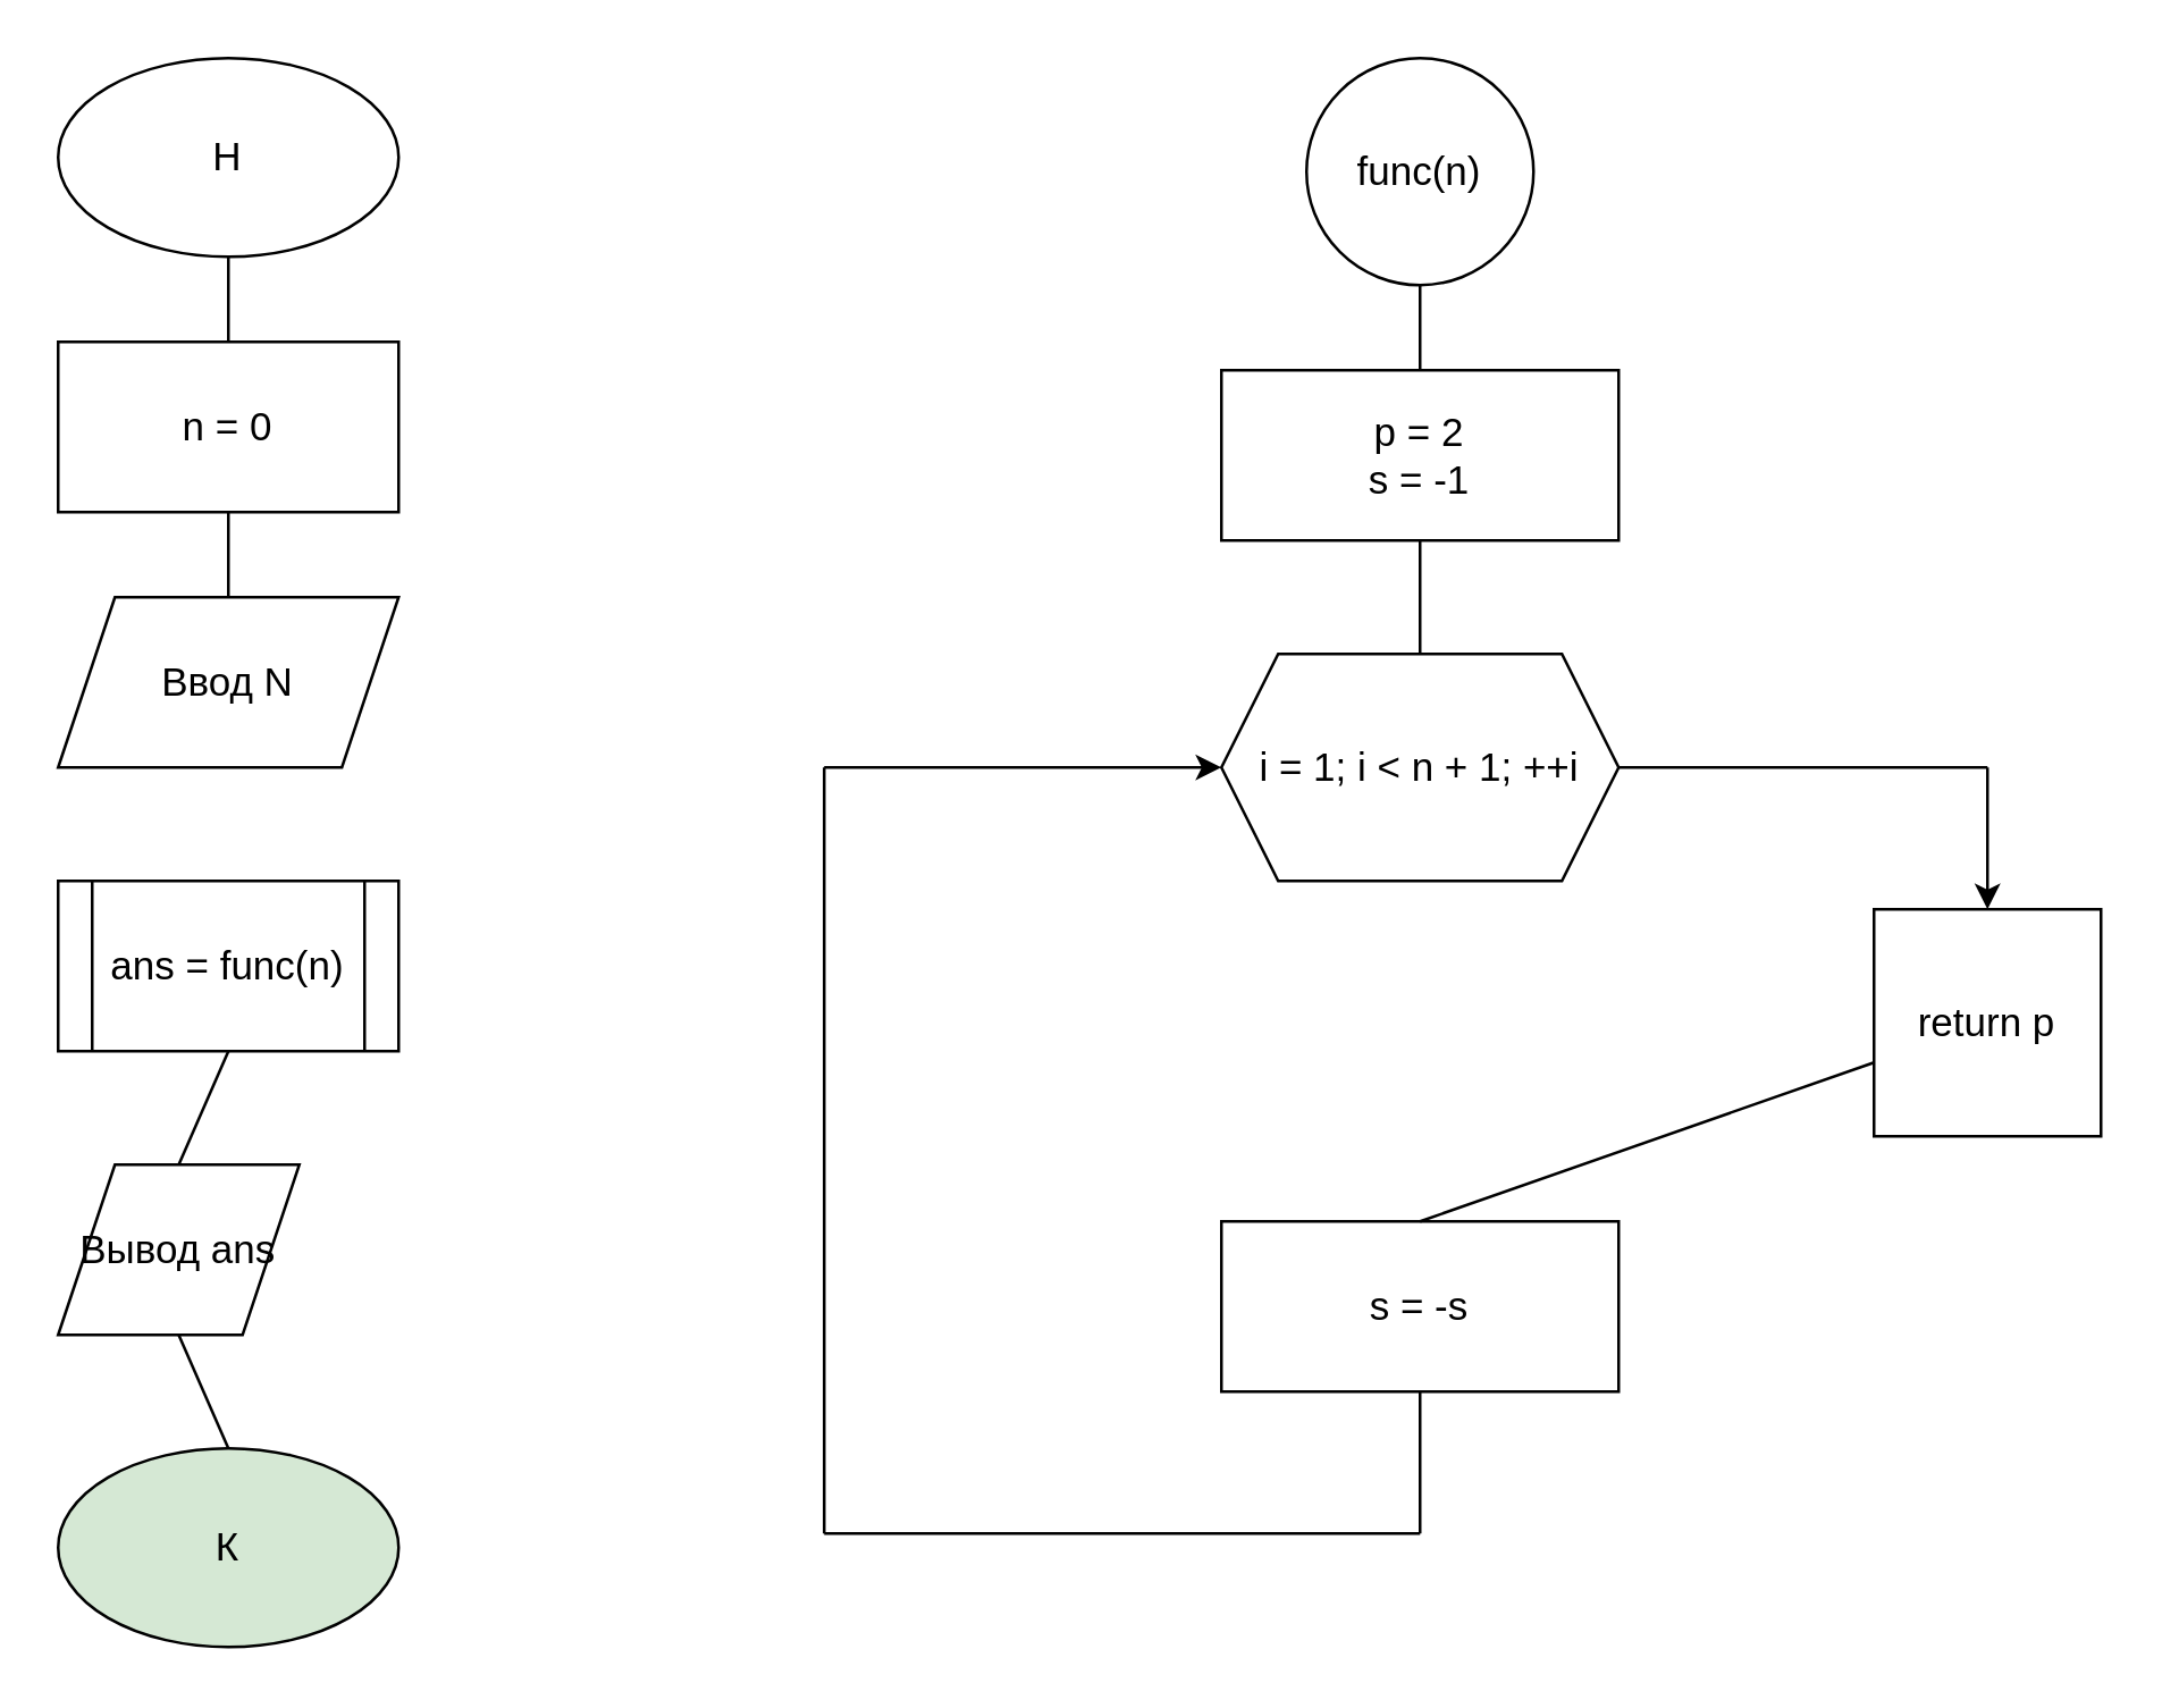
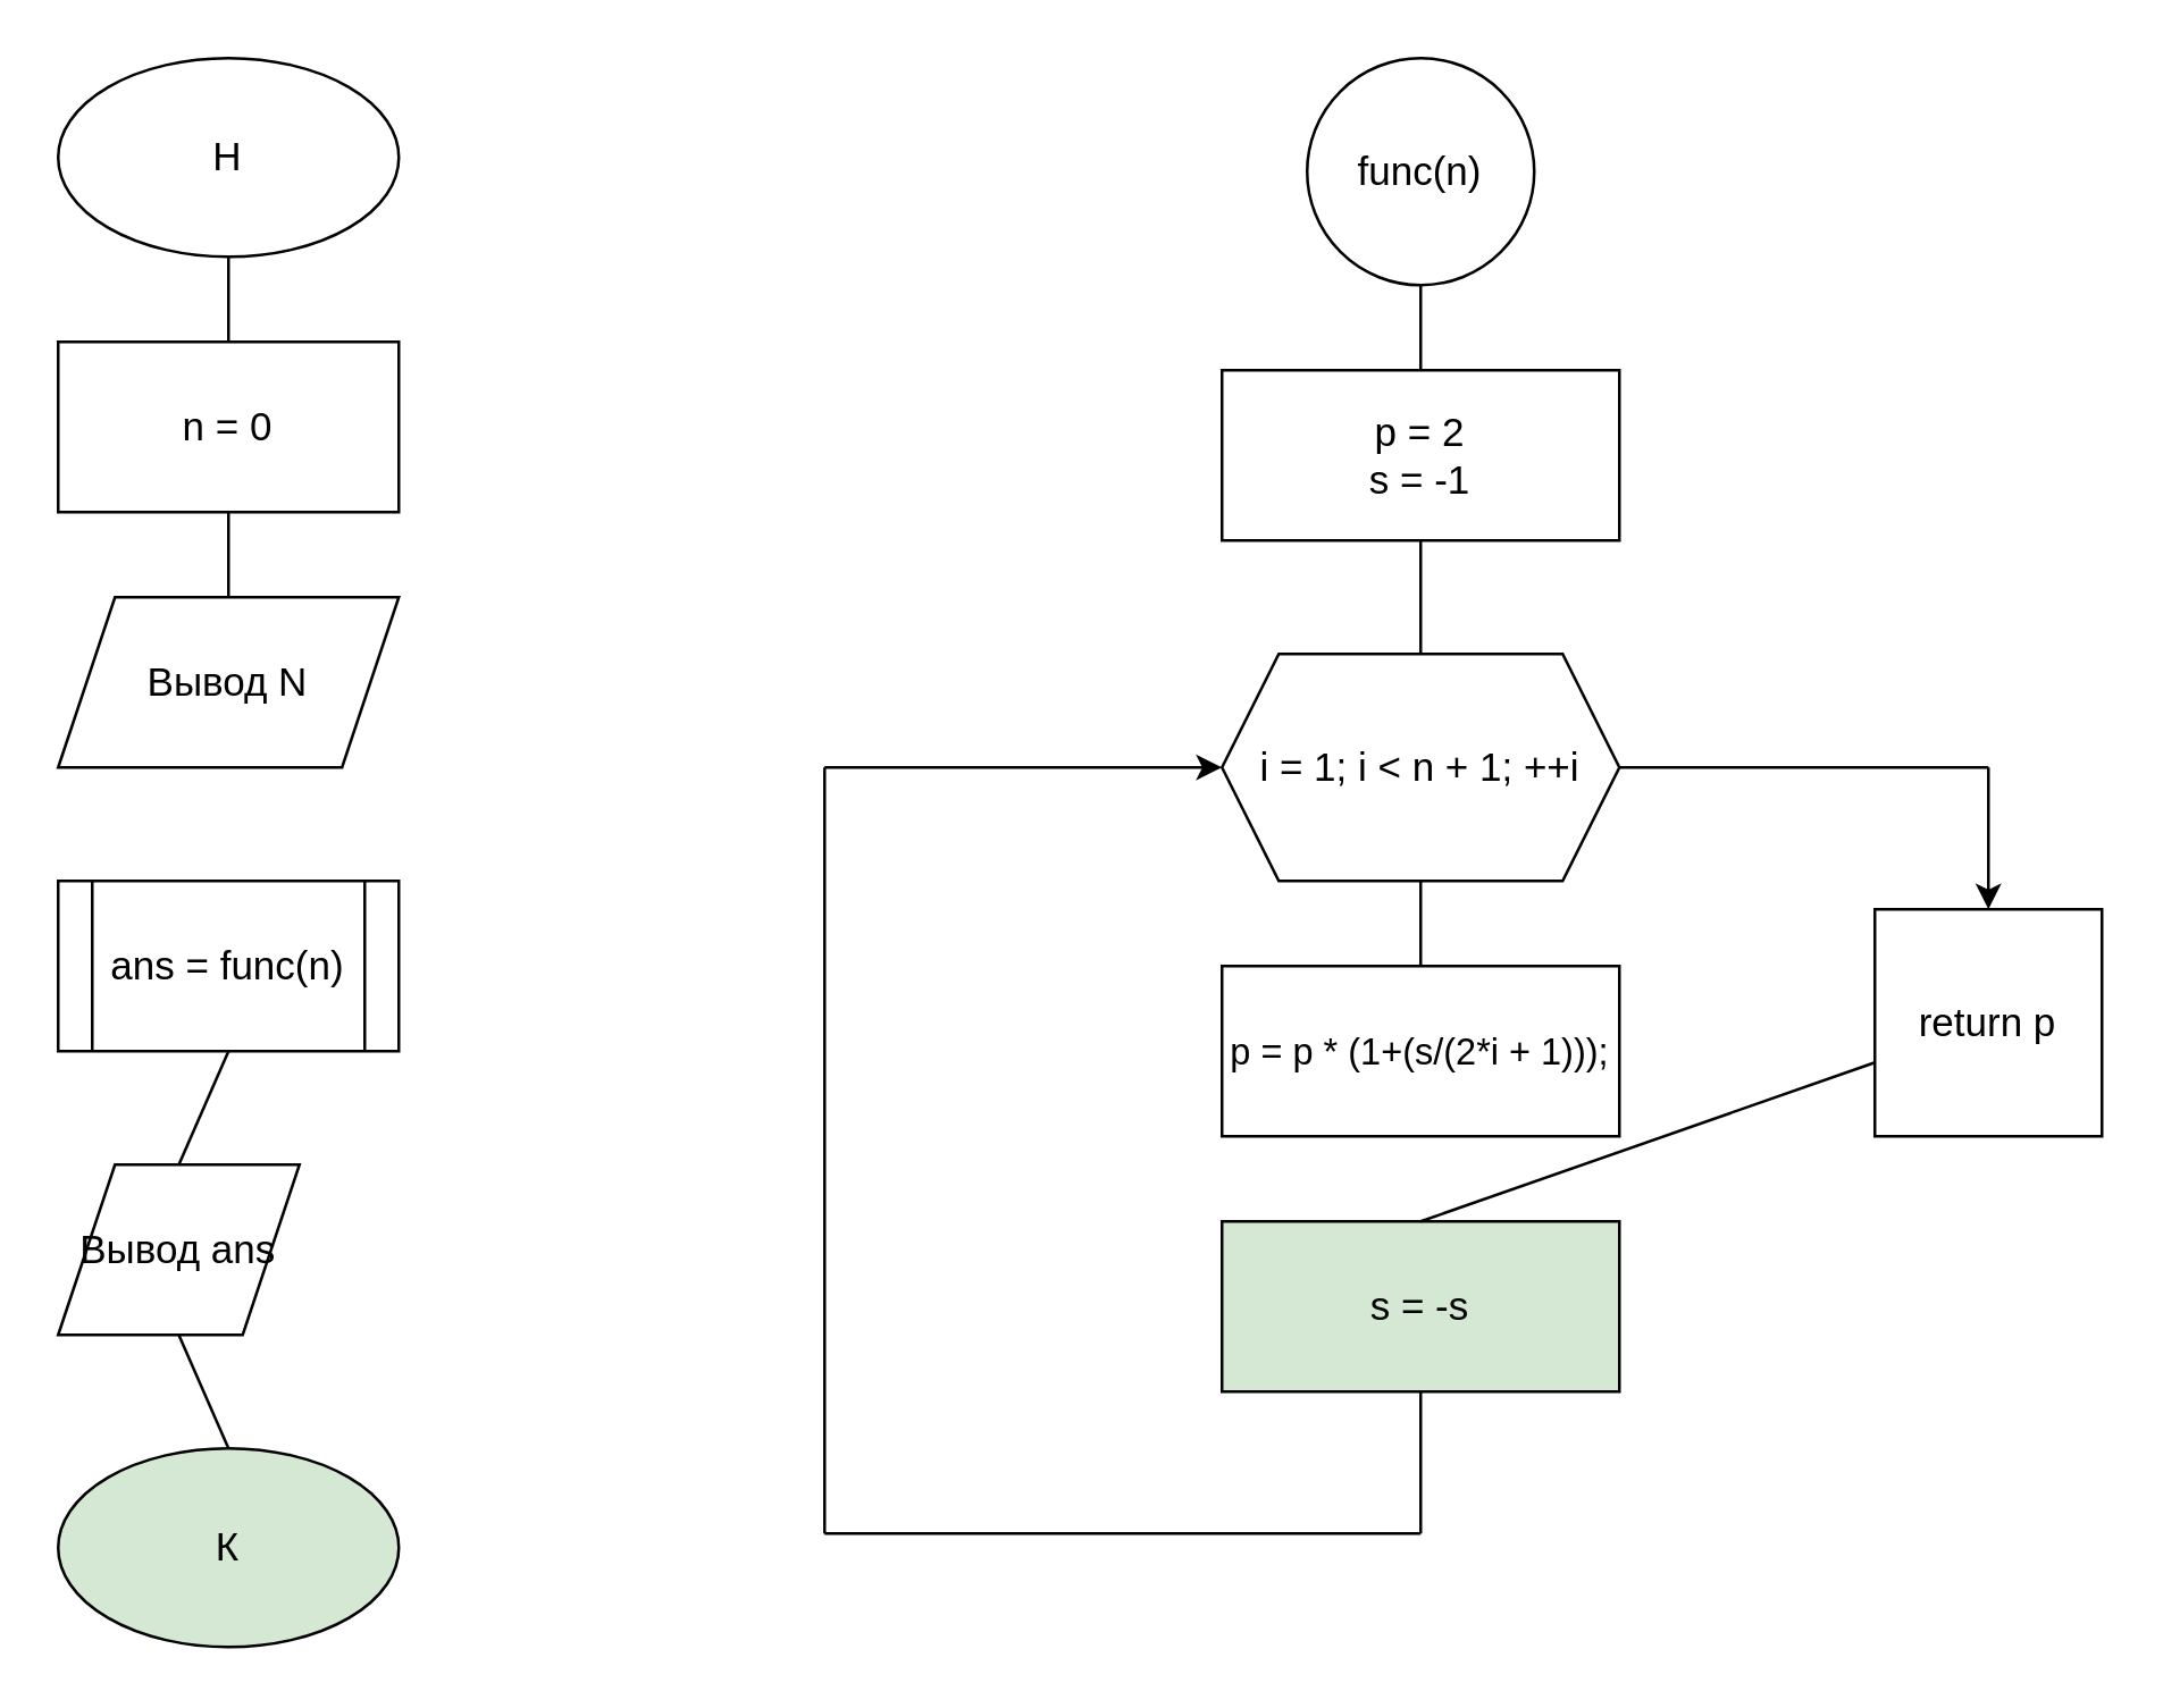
- <mxCell id="3" value="Ввод N" style="shape=parallelogram;perimeter=parallelogramPerimeter;whiteSpace=wrap;html=1;fixedSize=1;strokeWidth=1;fontSize=14;" parent="1" vertex="1"><mxGeometry x="20" y="210" width="120" height="60" as="geometry" /></mxCell>
+ <mxCell id="3" value="Вывод N" style="shape=parallelogram;perimeter=parallelogramPerimeter;whiteSpace=wrap;html=1;fixedSize=1;strokeWidth=1;fontSize=14;" parent="1" vertex="1"><mxGeometry x="20" y="210" width="120" height="60" as="geometry" /></mxCell>
+ <mxCell id="20" value="" style="endArrow=none;html=1;rounded=0;strokeWidth=1;fontSize=14;entryX=0.5;entryY=1;entryDx=0;entryDy=0;exitX=0.5;exitY=0;exitDx=0;exitDy=0;" parent="1" source="15" target="14" edge="1"><mxGeometry width="50" height="50" relative="1" as="geometry"><mxPoint x="470" y="370" as="sourcePoint" /><mxPoint x="520" y="320" as="targetPoint" /></mxGeometry></mxCell>
+ <mxCell id="15" value="p = p * (1+(s/(2*i + 1)));" style="rounded=0;whiteSpace=wrap;html=1;strokeWidth=1;fontSize=13;" parent="1" vertex="1"><mxGeometry x="430" y="340" width="140" height="60" as="geometry" /></mxCell>
- <mxCell id="16" value="s = -s" style="rounded=0;whiteSpace=wrap;html=1;strokeWidth=1;fontSize=14;" parent="1" vertex="1"><mxGeometry x="430" y="430" width="140" height="60" as="geometry" /></mxCell>
+ <mxCell id="16" value="s = -s" style="rounded=0;whiteSpace=wrap;html=1;strokeWidth=1;fontSize=14;fillColor=#d5e8d4;" parent="1" vertex="1"><mxGeometry x="430" y="430" width="140" height="60" as="geometry" /></mxCell>
